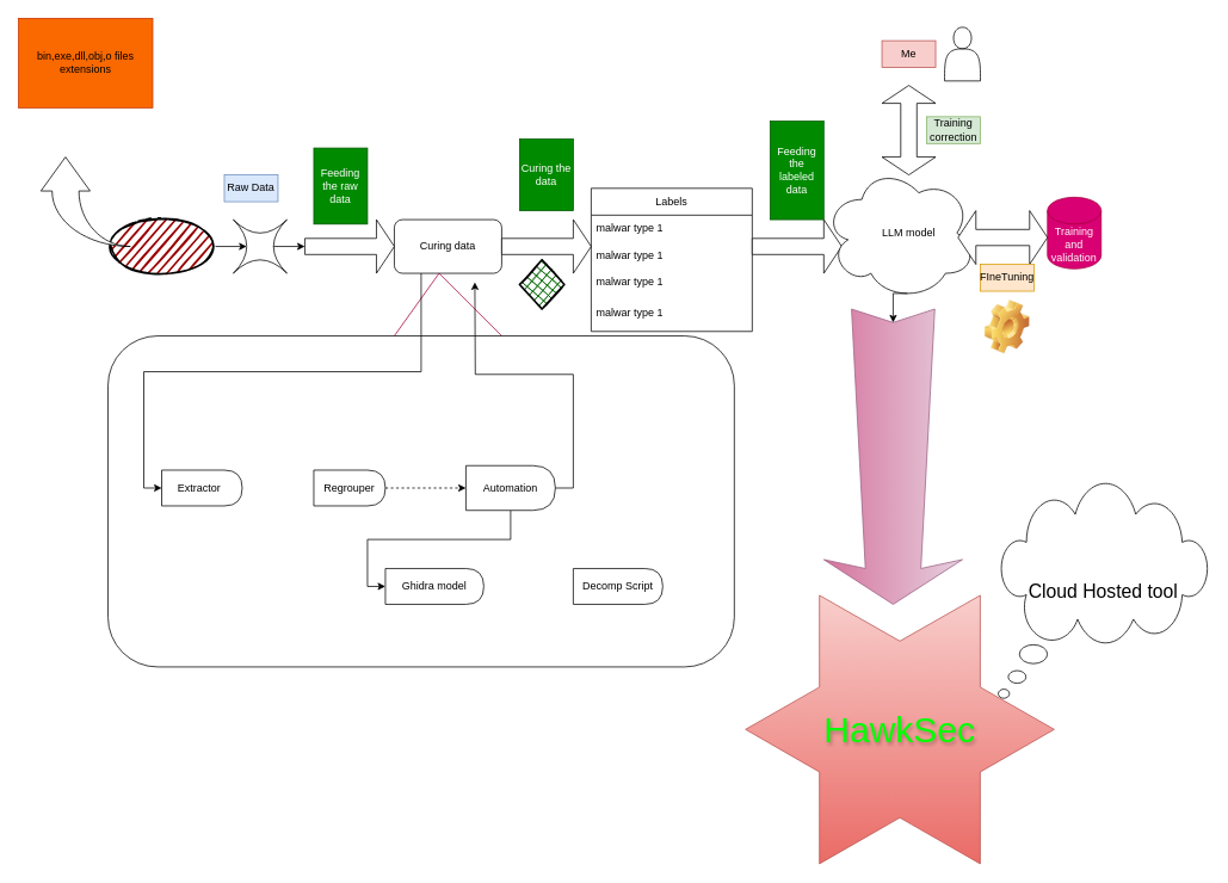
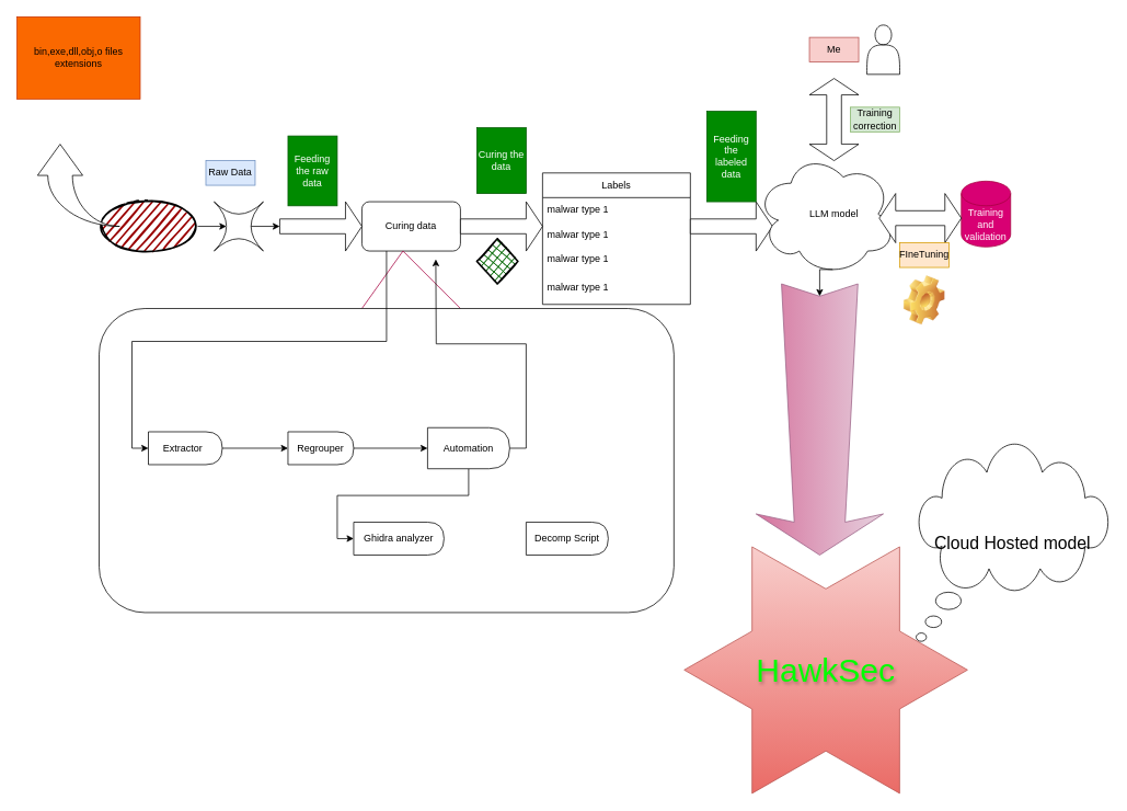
+ <mxCell id="28" style="edgeStyle=orthogonalEdgeStyle;rounded=0;orthogonalLoop=1;jettySize=auto;html=1;entryX=0;entryY=0.5;entryDx=0;entryDy=0;" parent="1" source="29" target="36" edge="1"><mxGeometry relative="1" as="geometry" /></mxCell>
- <mxCell id="35" style="edgeStyle=orthogonalEdgeStyle;rounded=0;orthogonalLoop=1;jettySize=auto;html=1;entryX=0;entryY=0.5;entryDx=0;entryDy=0;dashed=1;" parent="1" source="36" target="34" edge="1"><mxGeometry relative="1" as="geometry" /></mxCell>
+ <mxCell id="35" style="edgeStyle=orthogonalEdgeStyle;rounded=0;orthogonalLoop=1;jettySize=auto;html=1;entryX=0;entryY=0.5;entryDx=0;entryDy=0;" parent="1" source="36" target="34" edge="1"><mxGeometry relative="1" as="geometry" /></mxCell>
- <mxCell id="31" value="Ghidra model" style="shape=delay;whiteSpace=wrap;html=1;" parent="1" vertex="1"><mxGeometry x="430" y="635" width="110" height="40" as="geometry" /></mxCell>
+ <mxCell id="31" value="Ghidra analyzer" style="shape=delay;whiteSpace=wrap;html=1;" parent="1" vertex="1"><mxGeometry x="430" y="635" width="110" height="40" as="geometry" /></mxCell>
- <mxCell id="49" value="&lt;font style=&quot;font-size: 21px;&quot;&gt;Cloud Hosted tool&lt;br&gt;&lt;/font&gt;" style="whiteSpace=wrap;html=1;shape=mxgraph.basic.cloud_callout" parent="1" vertex="1"><mxGeometry x="1115" y="540" width="235" height="240" as="geometry" /></mxCell>
+ <mxCell id="49" value="&lt;font style=&quot;font-size: 21px;&quot;&gt;Cloud Hosted model&lt;br&gt;&lt;/font&gt;" style="whiteSpace=wrap;html=1;shape=mxgraph.basic.cloud_callout" parent="1" vertex="1"><mxGeometry x="1115" y="540" width="235" height="240" as="geometry" /></mxCell>
